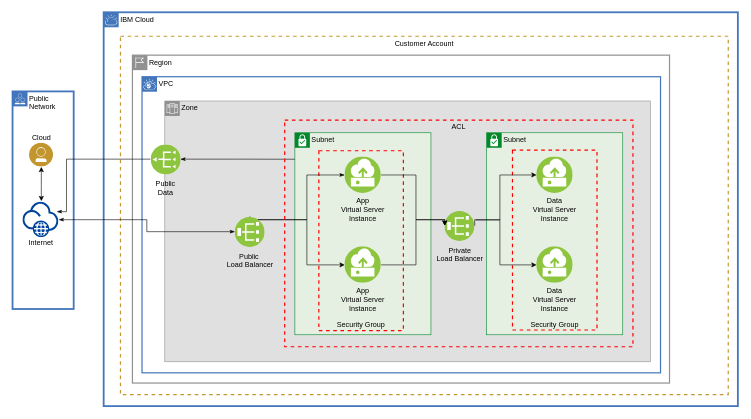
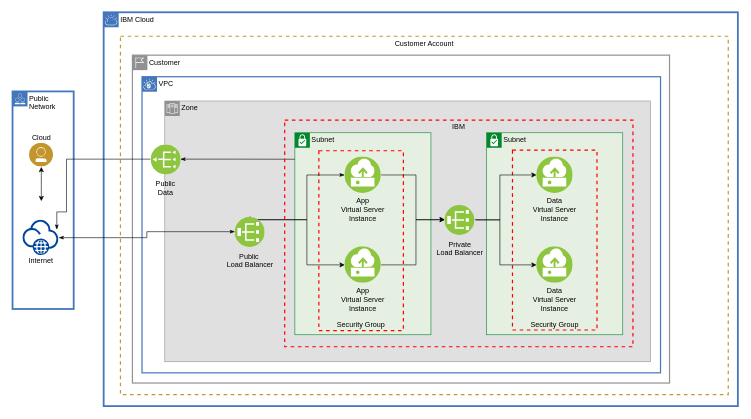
- <mxCell id="7" value="Region&lt;br&gt;" style="shape=mxgraph.ibm.box;prType=region;fontStyle=0;verticalAlign=top;align=left;spacingLeft=32;spacingTop=4;fillColor=none;rounded=0;whiteSpace=wrap;html=1;strokeColor=#919191;strokeWidth=2;dashed=0;container=1;spacing=-4;collapsible=0;expand=0;recursiveResize=0;" parent="6" vertex="1"><mxGeometry x="48" y="71.5" width="896" height="547" as="geometry" /></mxCell>
+ <mxCell id="7" value="Customer&lt;br&gt;" style="shape=mxgraph.ibm.box;prType=region;fontStyle=0;verticalAlign=top;align=left;spacingLeft=32;spacingTop=4;fillColor=none;rounded=0;whiteSpace=wrap;html=1;strokeColor=#919191;strokeWidth=2;dashed=0;container=1;spacing=-4;collapsible=0;expand=0;recursiveResize=0;" parent="6" vertex="1"><mxGeometry x="48" y="71.5" width="896" height="547" as="geometry" /></mxCell>
- <mxCell id="28" value="ACL" style="fontStyle=0;verticalAlign=top;align=center;spacingTop=-2;fillColor=none;rounded=0;whiteSpace=wrap;html=1;strokeColor=#FF0000;strokeWidth=2;dashed=1;container=0;collapsible=0;expand=0;recursiveResize=0;fontColor=#000000;" vertex="1" parent="9"><mxGeometry x="200" y="32" width="581" height="378" as="geometry" /></mxCell>
+ <mxCell id="28" value="IBM" style="fontStyle=0;verticalAlign=top;align=center;spacingTop=-2;fillColor=none;rounded=0;whiteSpace=wrap;html=1;strokeColor=#FF0000;strokeWidth=2;dashed=1;container=0;collapsible=0;expand=0;recursiveResize=0;fontColor=#000000;" vertex="1" parent="9"><mxGeometry x="200" y="32" width="581" height="378" as="geometry" /></mxCell>
- <mxCell id="3" value="Internet" style="aspect=fixed;perimeter=ellipsePerimeter;html=1;align=center;shadow=0;dashed=0;image;image=img/lib/ibm/vpc/Internet.svg;labelPosition=center;verticalLabelPosition=bottom;verticalAlign=top;fontSize=12;spacingTop=-5;" parent="2" vertex="1"><mxGeometry x="17" y="184" width="60" height="60" as="geometry" /></mxCell>
+ <mxCell id="3" value="Internet" style="aspect=fixed;perimeter=ellipsePerimeter;html=1;align=center;shadow=0;dashed=0;image;image=img/lib/ibm/vpc/Internet.svg;labelPosition=center;verticalLabelPosition=bottom;verticalAlign=top;fontSize=12;spacingTop=-5;" parent="2" vertex="1"><mxGeometry x="17" y="214" width="60" height="60" as="geometry" /></mxCell>
- <mxCell id="19" value="Private &lt;br&gt;Load Balancer" style="aspect=fixed;perimeter=ellipsePerimeter;html=1;align=center;shadow=0;dashed=0;fontSize=12;spacingTop=3;image;image=img/lib/ibm/vpc/LoadBalancer.svg;labelBackgroundColor=none;direction=north;" vertex="1" parent="9"><mxGeometry x="467" y="183" width="50" height="50" as="geometry" /></mxCell>
+ <mxCell id="19" value="Private &lt;br&gt;Load Balancer" style="aspect=fixed;perimeter=ellipsePerimeter;html=1;align=center;shadow=0;dashed=0;fontSize=12;spacingTop=3;image;image=img/lib/ibm/vpc/LoadBalancer.svg;labelBackgroundColor=none;direction=north;" vertex="1" parent="9"><mxGeometry x="467" y="173" width="50" height="50" as="geometry" /></mxCell>
